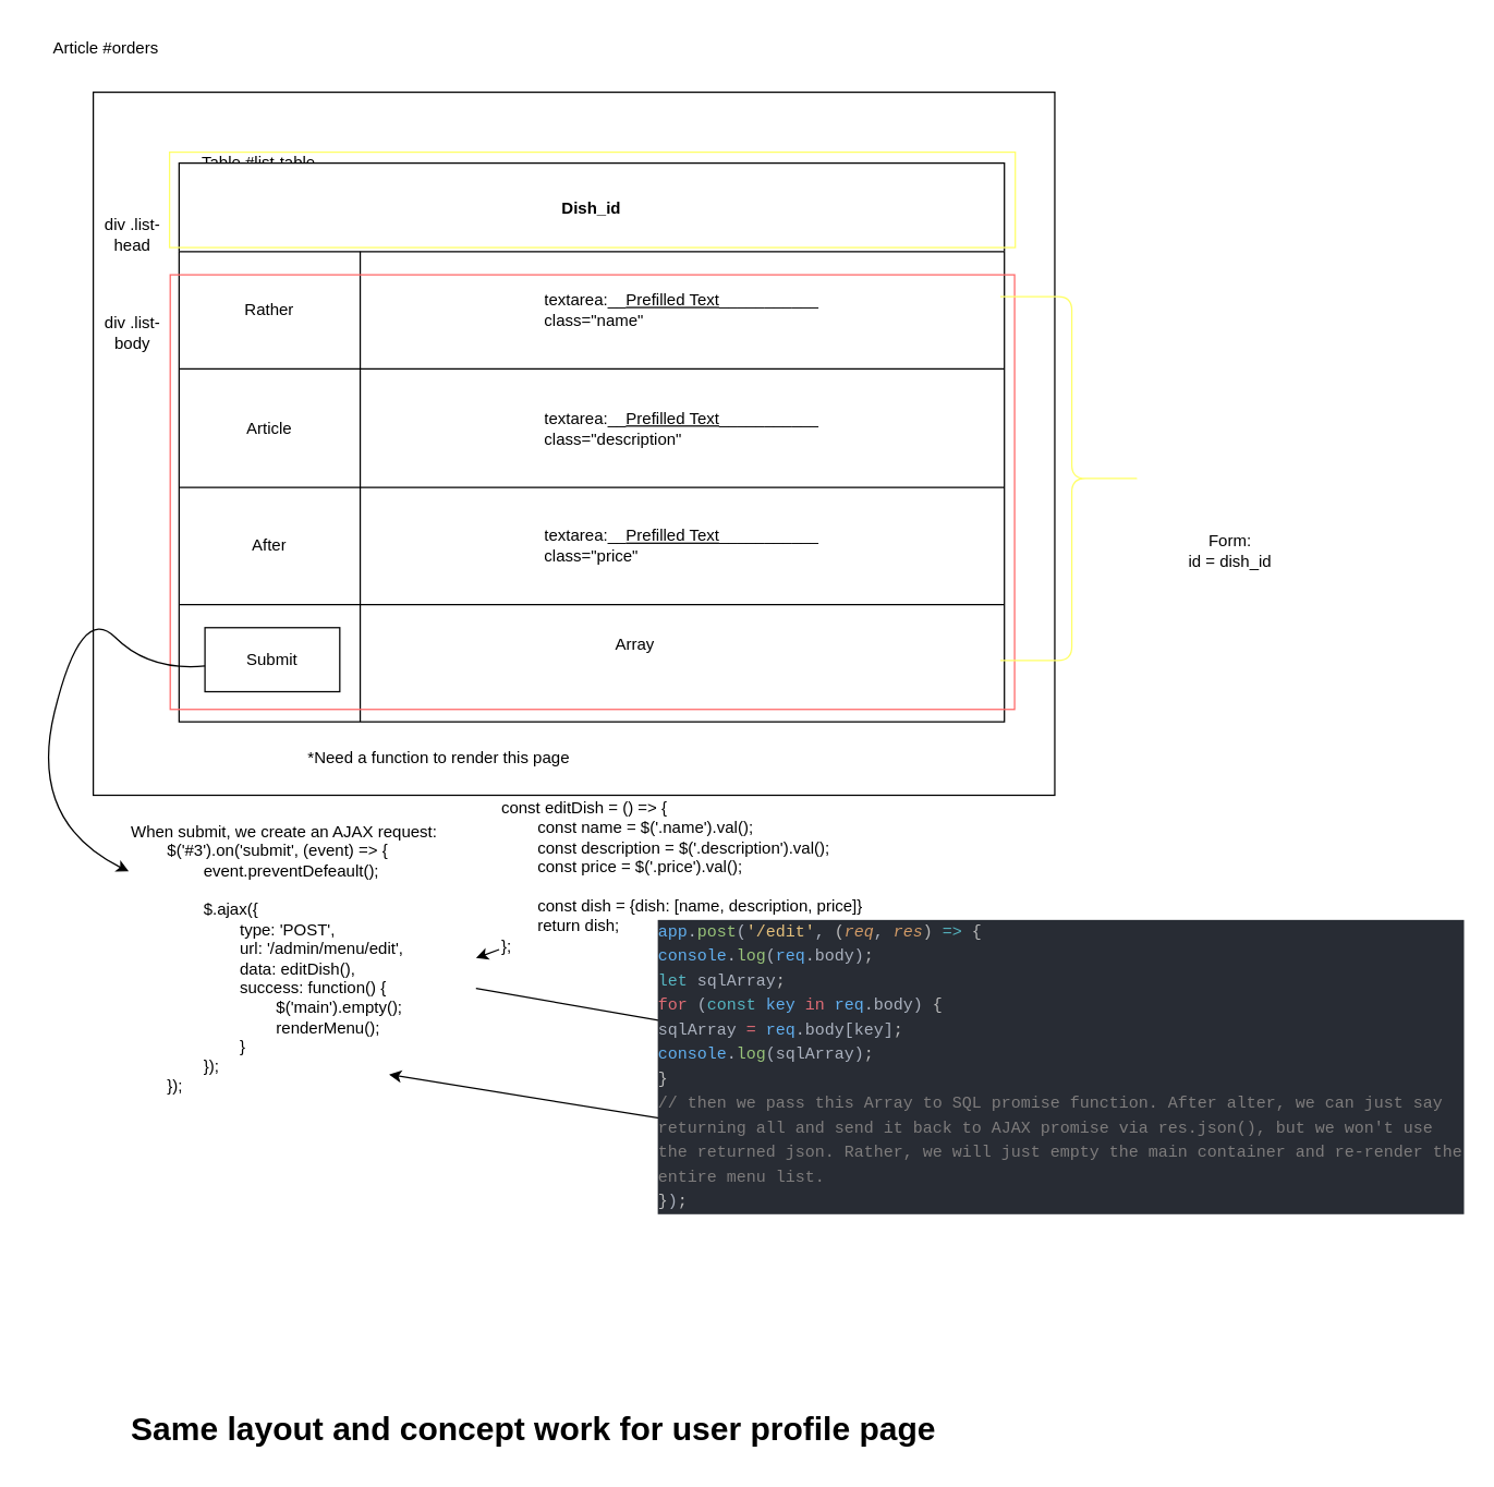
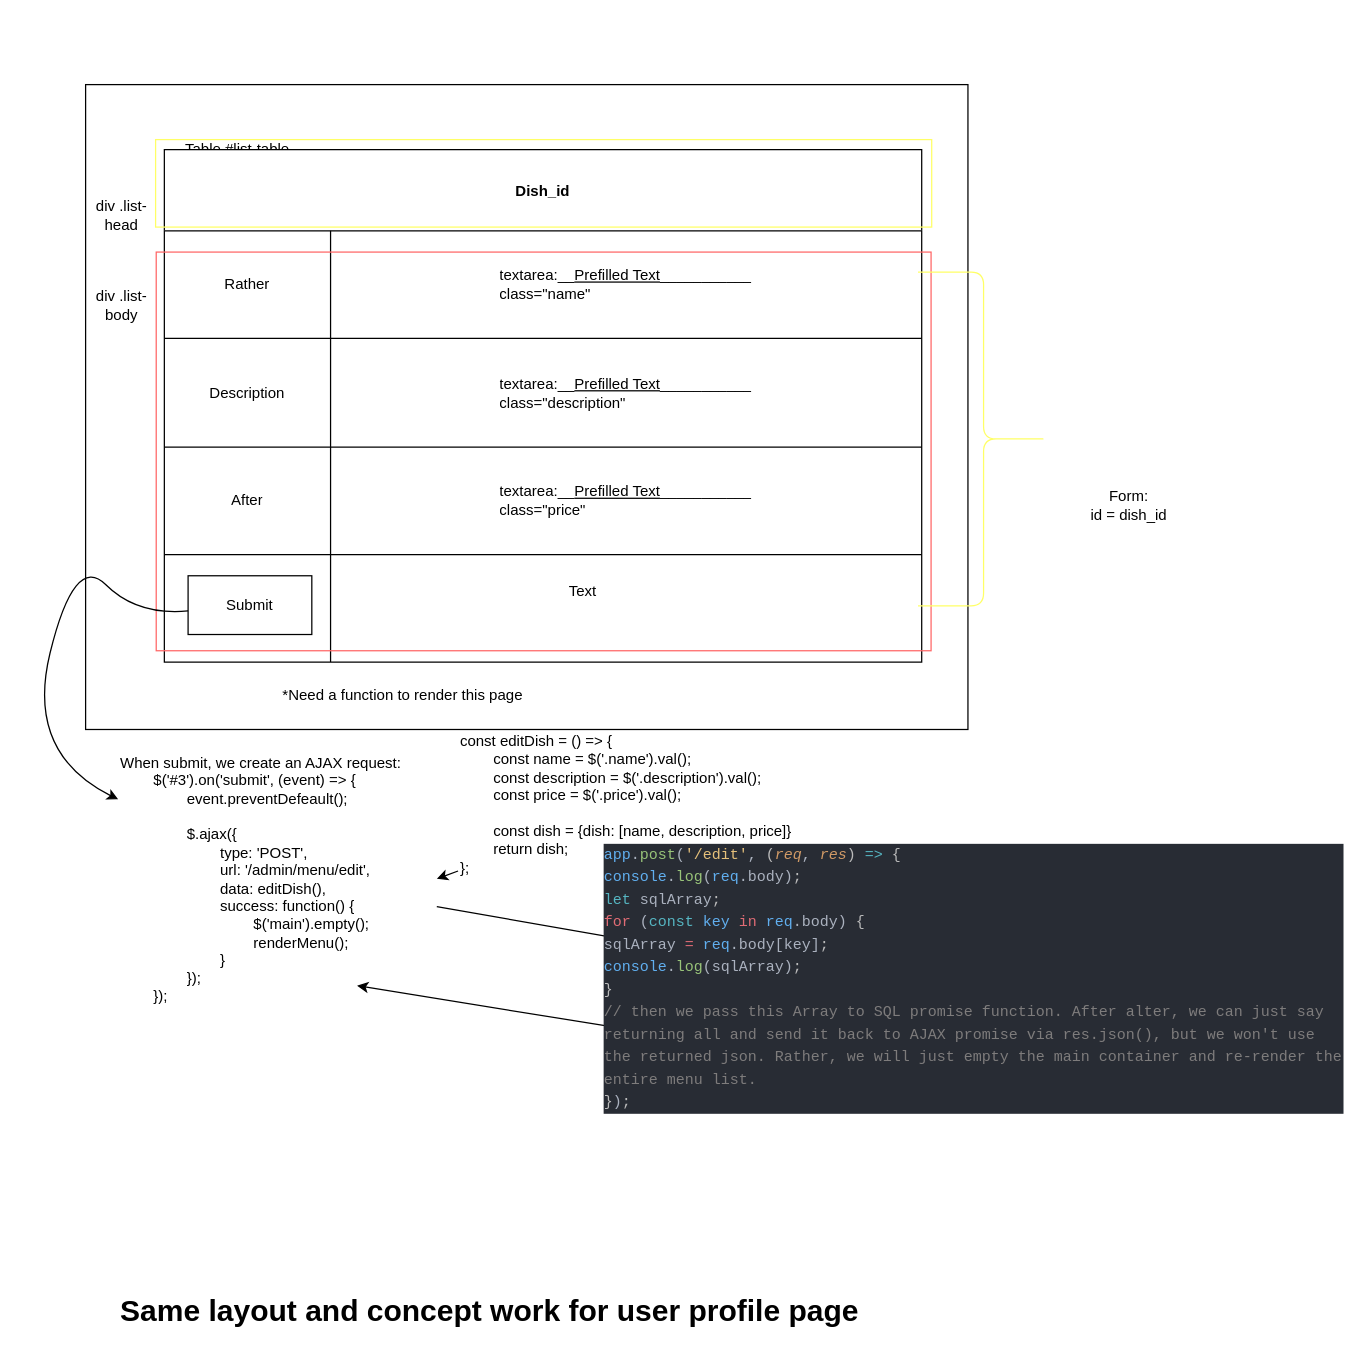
- <mxCell id="3" value="Article #orders" style="text;html=1;strokeColor=none;fillColor=none;align=center;verticalAlign=middle;whiteSpace=wrap;rounded=0;" parent="1" vertex="1"><mxGeometry x="31" y="20" width="93" height="30" as="geometry" /></mxCell>
- <mxCell id="13" value="Article" style="shape=partialRectangle;html=1;whiteSpace=wrap;connectable=0;fillColor=none;top=0;left=0;bottom=0;right=0;overflow=hidden;pointerEvents=1;" parent="12" vertex="1"><mxGeometry width="133" height="87" as="geometry"><mxRectangle width="133" height="87" as="alternateBounds" /></mxGeometry></mxCell>
+ <mxCell id="13" value="Description" style="shape=partialRectangle;html=1;whiteSpace=wrap;connectable=0;fillColor=none;top=0;left=0;bottom=0;right=0;overflow=hidden;pointerEvents=1;" parent="12" vertex="1"><mxGeometry width="133" height="87" as="geometry"><mxRectangle width="133" height="87" as="alternateBounds" /></mxGeometry></mxCell>
- <mxCell id="29" value="Array" style="text;html=1;strokeColor=none;fillColor=none;align=center;verticalAlign=middle;whiteSpace=wrap;rounded=0;" parent="1" vertex="1"><mxGeometry x="436" y="458" width="60" height="30" as="geometry" /></mxCell>
+ <mxCell id="29" value="Text" style="text;html=1;strokeColor=none;fillColor=none;align=center;verticalAlign=middle;whiteSpace=wrap;rounded=0;" parent="1" vertex="1"><mxGeometry x="436" y="458" width="60" height="30" as="geometry" /></mxCell>
